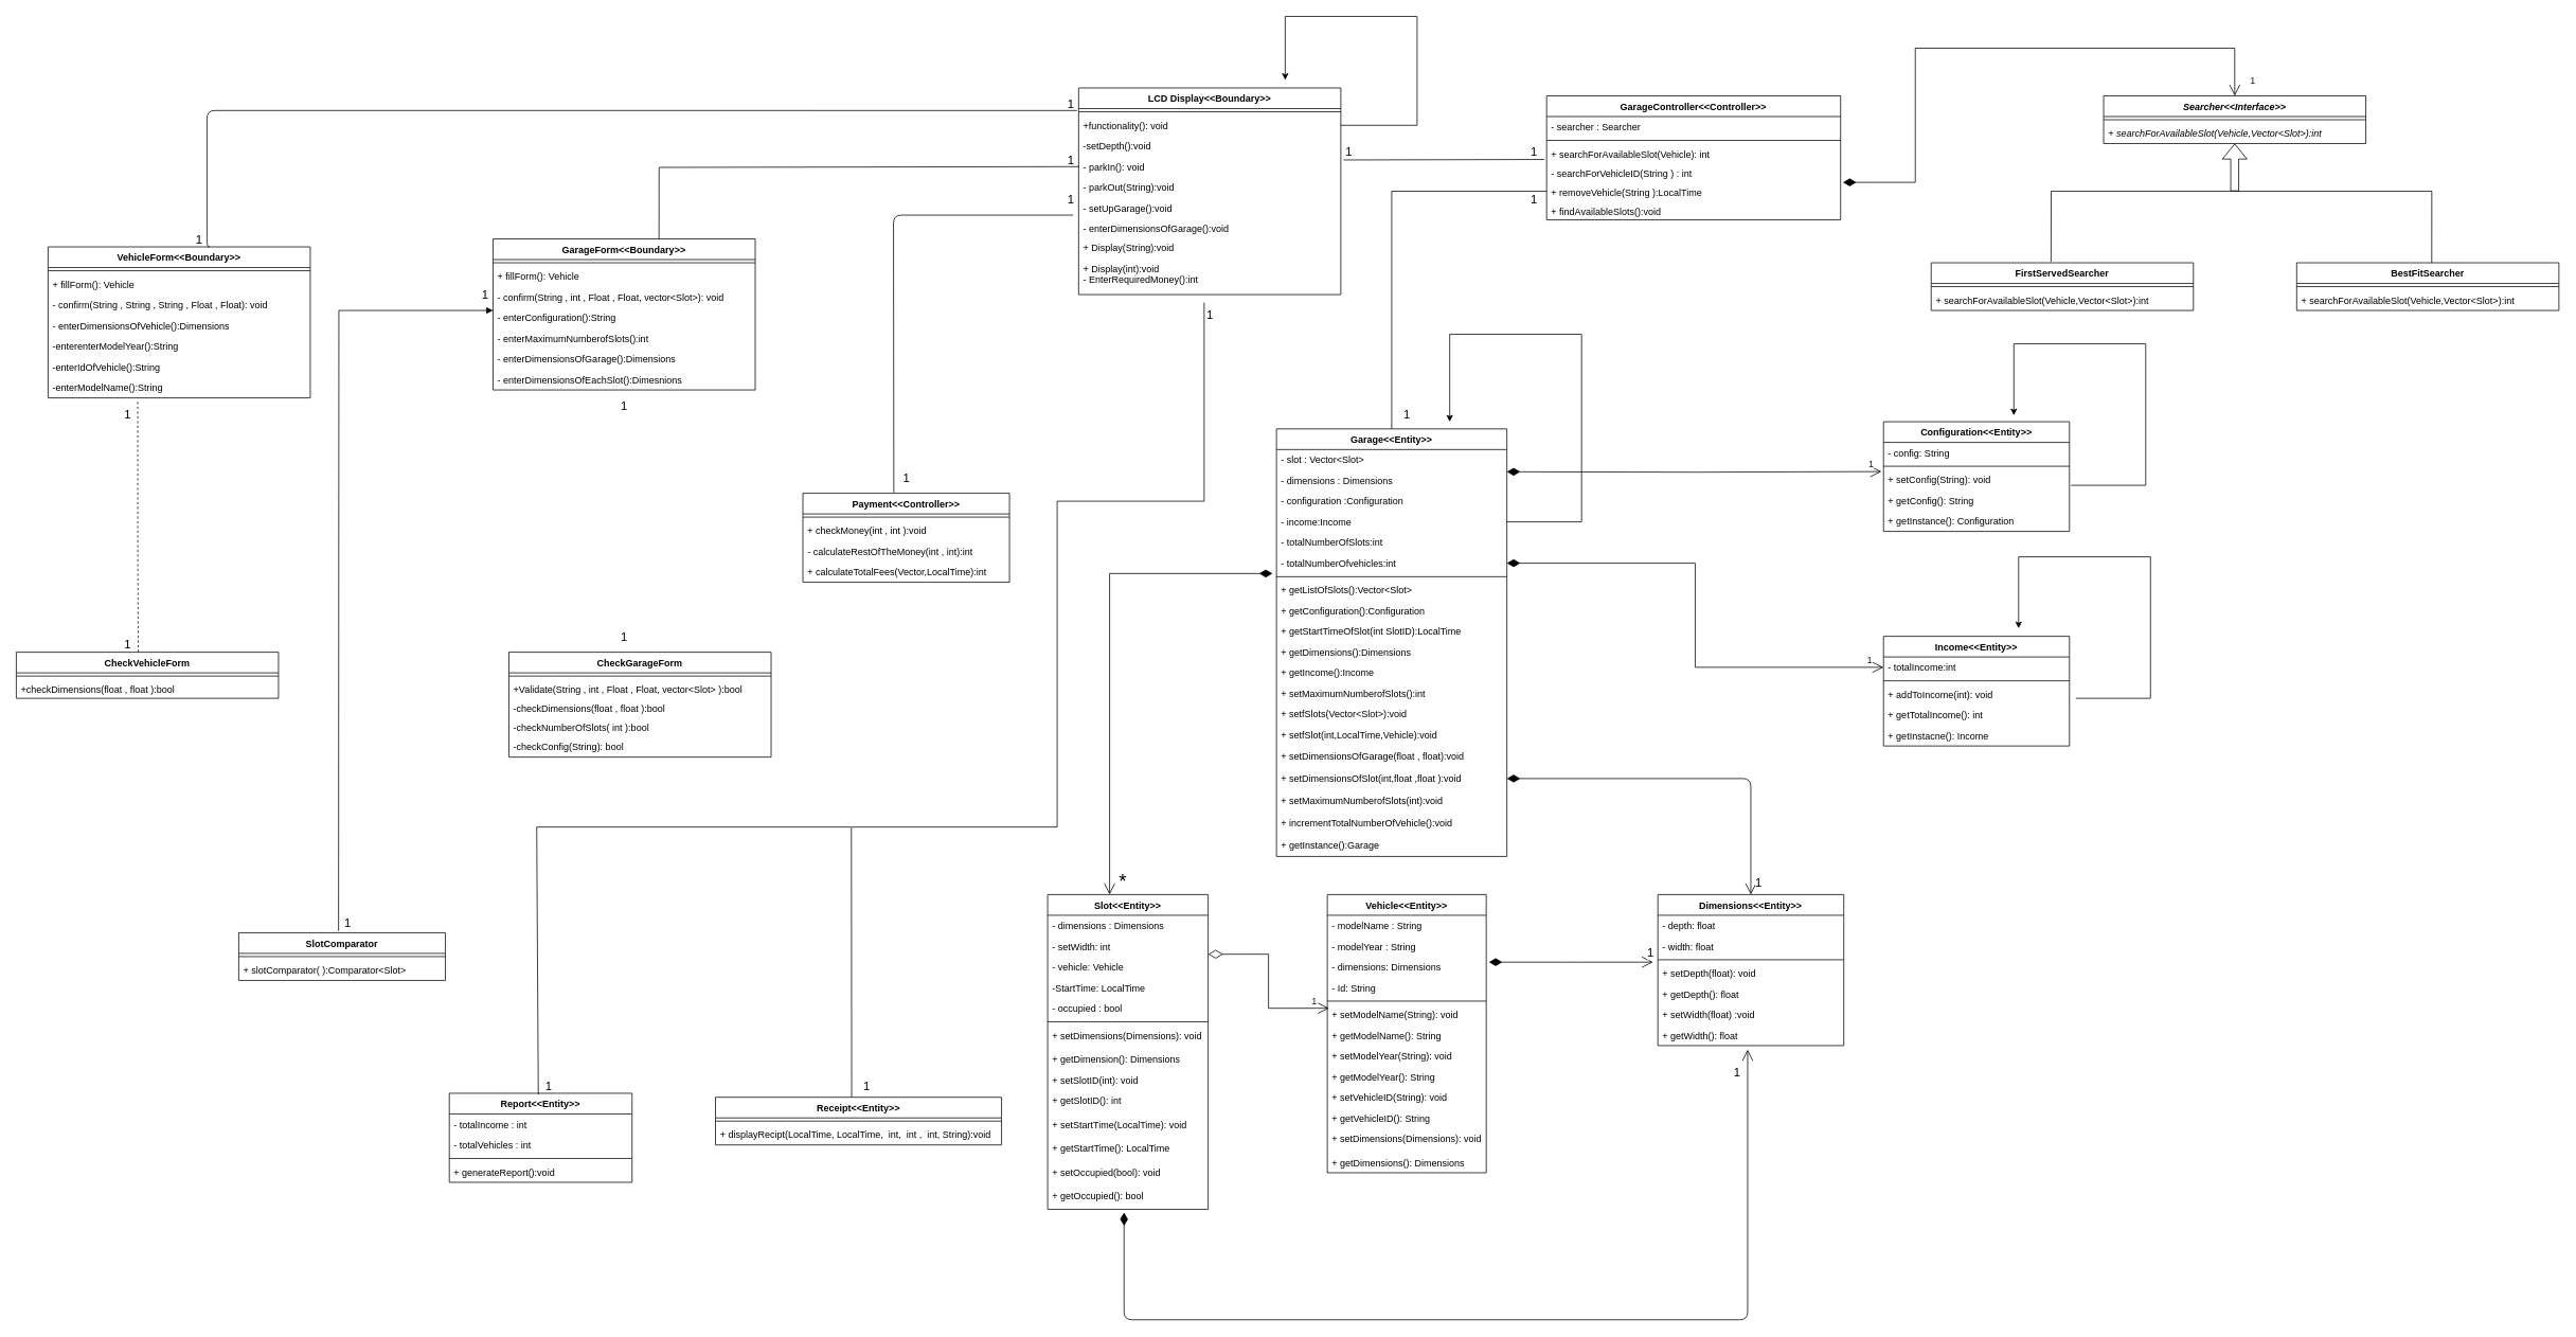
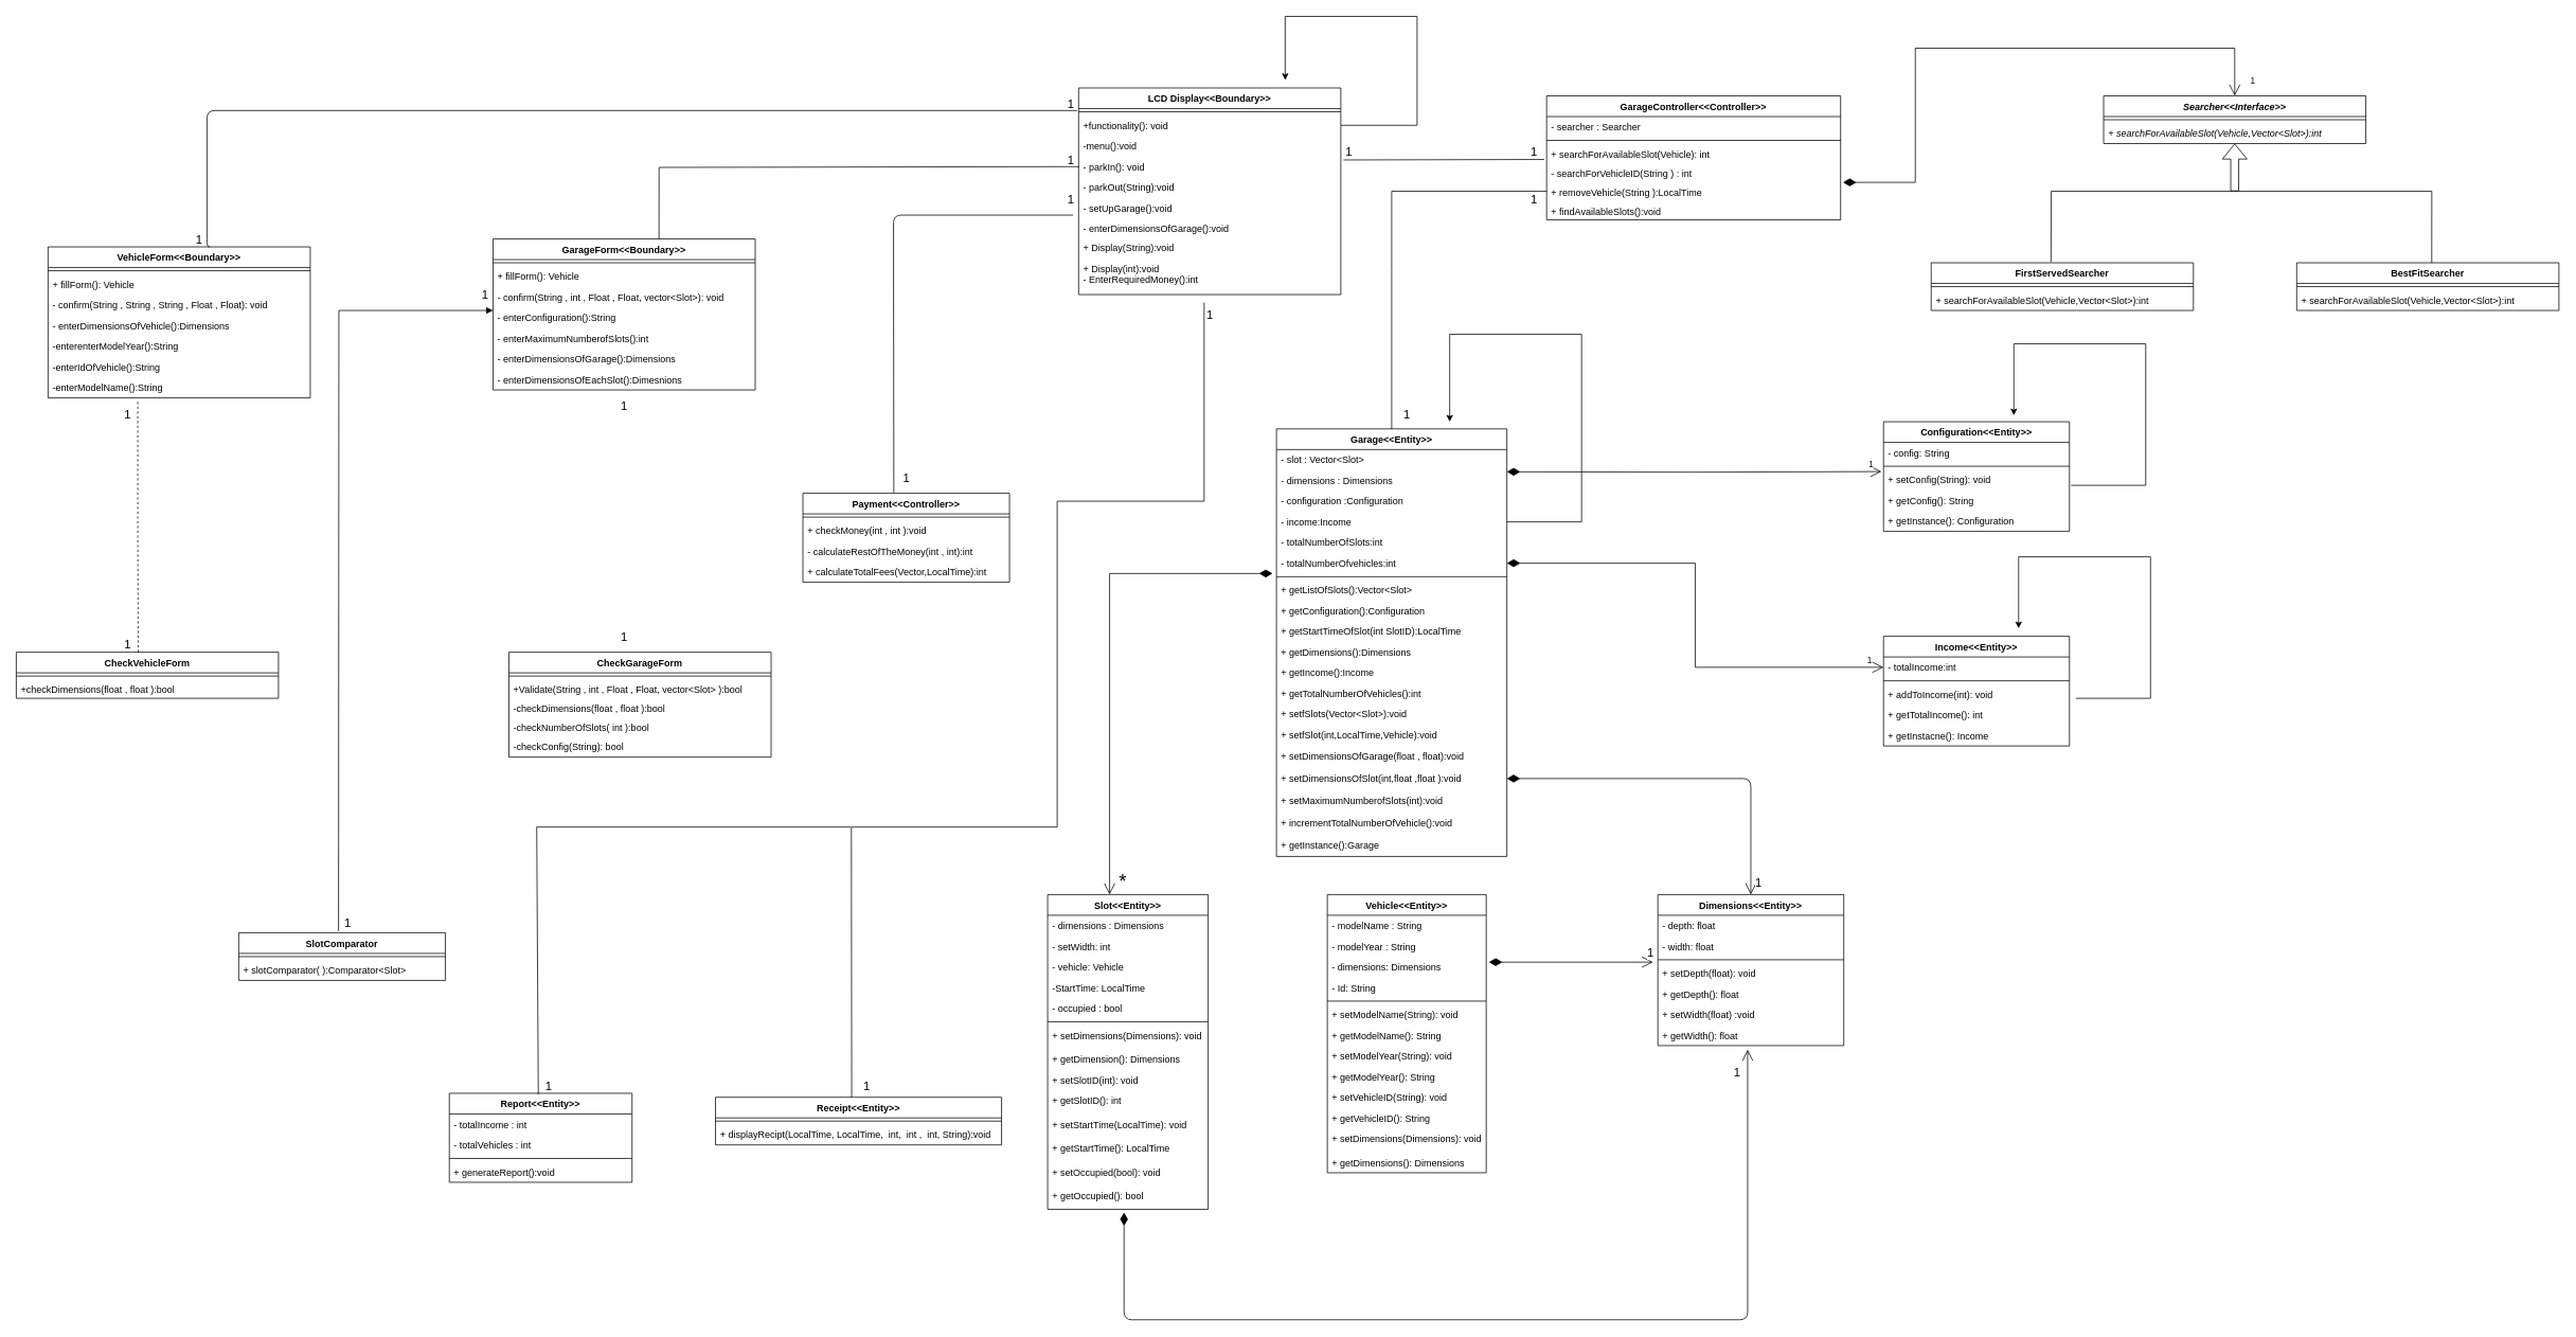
- <mxCell id="64" value="-setDepth():void" style="text;strokeColor=none;fillColor=none;align=left;verticalAlign=top;spacingLeft=4;spacingRight=4;overflow=hidden;rotatable=0;points=[[0,0.5],[1,0.5]];portConstraint=eastwest;" parent="61" vertex="1"><mxGeometry y="60" width="330" height="26" as="geometry" /></mxCell>
+ <mxCell id="64" value="-menu():void" style="text;strokeColor=none;fillColor=none;align=left;verticalAlign=top;spacingLeft=4;spacingRight=4;overflow=hidden;rotatable=0;points=[[0,0.5],[1,0.5]];portConstraint=eastwest;" parent="61" vertex="1"><mxGeometry y="60" width="330" height="26" as="geometry" /></mxCell>
- <mxCell id="52" value="+ setMaximumNumberofSlots():int" style="text;strokeColor=none;fillColor=none;align=left;verticalAlign=top;spacingLeft=4;spacingRight=4;overflow=hidden;rotatable=0;points=[[0,0.5],[1,0.5]];portConstraint=eastwest;fontStyle=0" parent="39" vertex="1"><mxGeometry y="320" width="290" height="26" as="geometry" /></mxCell>
+ <mxCell id="52" value="+ getTotalNumberOfVehicles():int" style="text;strokeColor=none;fillColor=none;align=left;verticalAlign=top;spacingLeft=4;spacingRight=4;overflow=hidden;rotatable=0;points=[[0,0.5],[1,0.5]];portConstraint=eastwest;fontStyle=0" parent="39" vertex="1"><mxGeometry y="320" width="290" height="26" as="geometry" /></mxCell>
- <mxCell id="83" value="1" style="endArrow=open;html=1;endSize=12;startArrow=diamondThin;startSize=16;startFill=0;edgeStyle=orthogonalEdgeStyle;align=left;verticalAlign=bottom;rounded=0;entryX=0.011;entryY=0.192;entryDx=0;entryDy=0;entryPerimeter=0;exitX=1;exitY=0.885;exitDx=0;exitDy=0;exitPerimeter=0;" parent="1" source="12" target="31" edge="1"><mxGeometry x="0.787" relative="1" as="geometry"><mxPoint x="1566" y="1200" as="sourcePoint" /><mxPoint x="1786" y="1065" as="targetPoint" /><Array as="points"><mxPoint x="1596" y="1200" /><mxPoint x="1596" y="1268" /></Array><mxPoint as="offset" /></mxGeometry></mxCell>
